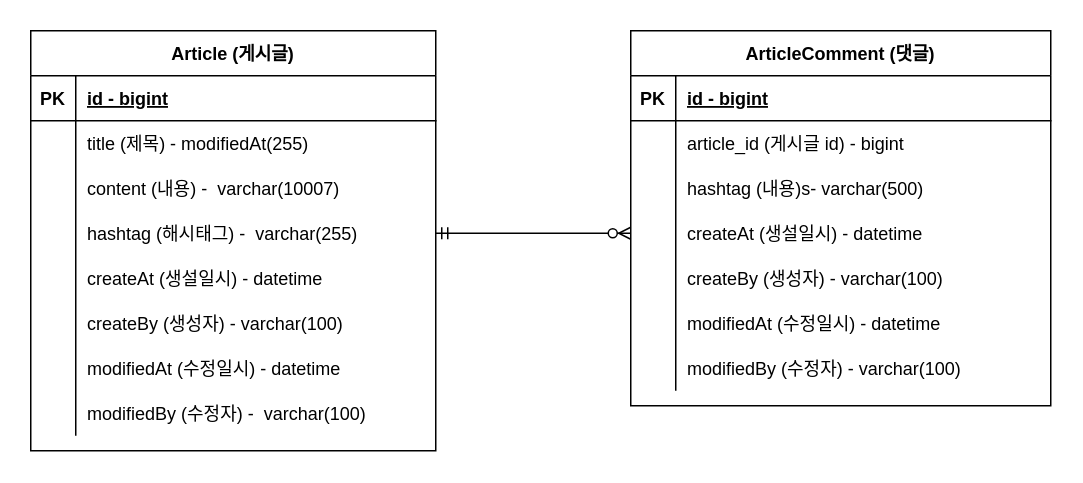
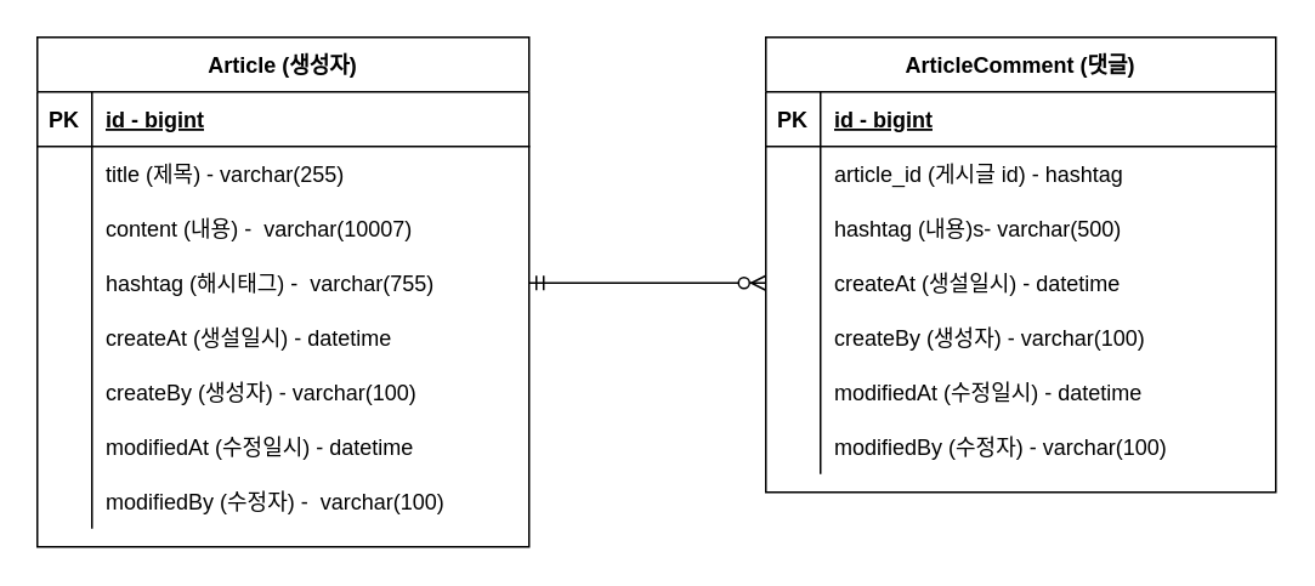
- <mxCell id="2" value="Article (게시글)" style="shape=table;startSize=30;container=1;collapsible=1;childLayout=tableLayout;fixedRows=1;rowLines=0;fontStyle=1;align=center;resizeLast=1;" parent="1" vertex="1"><mxGeometry x="20" y="20" width="270" height="280" as="geometry" /></mxCell>
+ <mxCell id="2" value="Article (생성자)" style="shape=table;startSize=30;container=1;collapsible=1;childLayout=tableLayout;fixedRows=1;rowLines=0;fontStyle=1;align=center;resizeLast=1;" parent="1" vertex="1"><mxGeometry x="20" y="20" width="270" height="280" as="geometry" /></mxCell>
- <mxCell id="8" value="title (제목) - modifiedAt(255)" style="shape=partialRectangle;overflow=hidden;connectable=0;fillColor=none;top=0;left=0;bottom=0;right=0;align=left;spacingLeft=6;" parent="6" vertex="1"><mxGeometry x="30" width="240" height="30" as="geometry"><mxRectangle width="240" height="30" as="alternateBounds" /></mxGeometry></mxCell>
+ <mxCell id="8" value="title (제목) - varchar(255)" style="shape=partialRectangle;overflow=hidden;connectable=0;fillColor=none;top=0;left=0;bottom=0;right=0;align=left;spacingLeft=6;" parent="6" vertex="1"><mxGeometry x="30" width="240" height="30" as="geometry"><mxRectangle width="240" height="30" as="alternateBounds" /></mxGeometry></mxCell>
- <mxCell id="32" value="article_id (게시글 id) - bigint" style="shape=partialRectangle;overflow=hidden;connectable=0;fillColor=none;top=0;left=0;bottom=0;right=0;align=left;spacingLeft=6;" parent="31" vertex="1"><mxGeometry x="30" width="250" height="30" as="geometry"><mxRectangle width="250" height="30" as="alternateBounds" /></mxGeometry></mxCell>
+ <mxCell id="32" value="article_id (게시글 id) - hashtag" style="shape=partialRectangle;overflow=hidden;connectable=0;fillColor=none;top=0;left=0;bottom=0;right=0;align=left;spacingLeft=6;" parent="31" vertex="1"><mxGeometry x="30" width="250" height="30" as="geometry"><mxRectangle width="250" height="30" as="alternateBounds" /></mxGeometry></mxCell>
- <mxCell id="14" value="hashtag (해시태그) -  varchar(255)" style="shape=partialRectangle;overflow=hidden;connectable=0;fillColor=none;top=0;left=0;bottom=0;right=0;align=left;spacingLeft=6;" parent="12" vertex="1"><mxGeometry x="30" width="240" height="30" as="geometry"><mxRectangle width="240" height="30" as="alternateBounds" /></mxGeometry></mxCell>
+ <mxCell id="14" value="hashtag (해시태그) -  varchar(755)" style="shape=partialRectangle;overflow=hidden;connectable=0;fillColor=none;top=0;left=0;bottom=0;right=0;align=left;spacingLeft=6;" parent="12" vertex="1"><mxGeometry x="30" width="240" height="30" as="geometry"><mxRectangle width="240" height="30" as="alternateBounds" /></mxGeometry></mxCell>
